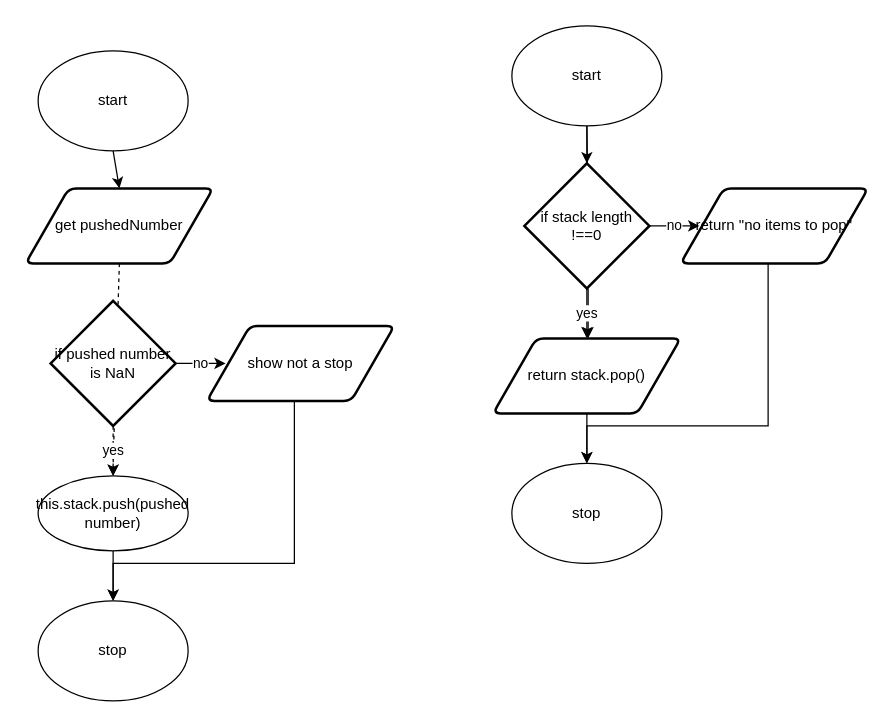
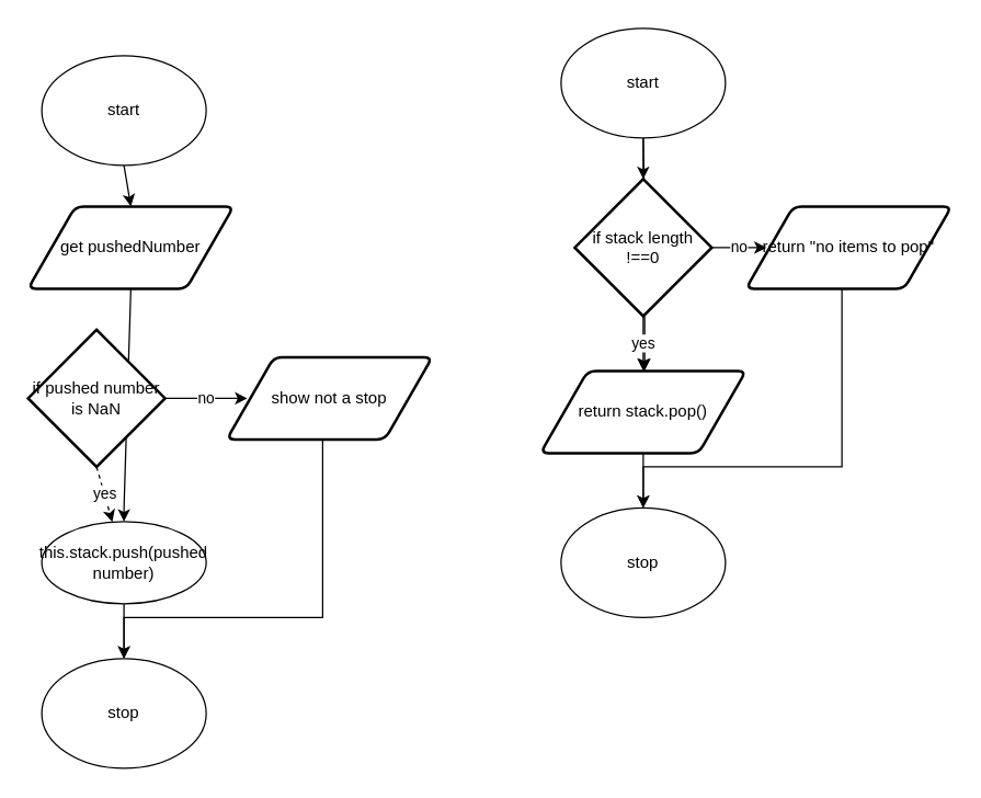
- <mxCell id="5" value="yes" style="edgeStyle=none;html=1;exitX=0.5;exitY=1;exitDx=0;exitDy=0;dashed=1;" parent="1" source="6" target="8" edge="1"><mxGeometry relative="1" as="geometry"><Array as="points"><mxPoint x="90" y="370" /></Array></mxGeometry></mxCell>
+ <mxCell id="5" value="yes" style="edgeStyle=none;html=1;exitX=0.5;exitY=1;exitDx=0;exitDy=0;" parent="1" source="6" target="8" edge="1"><mxGeometry relative="1" as="geometry"><Array as="points"><mxPoint x="90" y="370" /></Array></mxGeometry></mxCell>
- <mxCell id="17" value="if pushed number is NaN" style="strokeWidth=2;html=1;shape=mxgraph.flowchart.decision;whiteSpace=wrap;" parent="1" vertex="1"><mxGeometry x="40" y="240" width="100" height="100" as="geometry" /></mxCell>
+ <mxCell id="17" value="if pushed number is NaN" style="strokeWidth=2;html=1;shape=mxgraph.flowchart.decision;whiteSpace=wrap;" parent="1" vertex="1"><mxGeometry x="20" y="240" width="100" height="100" as="geometry" /></mxCell>
